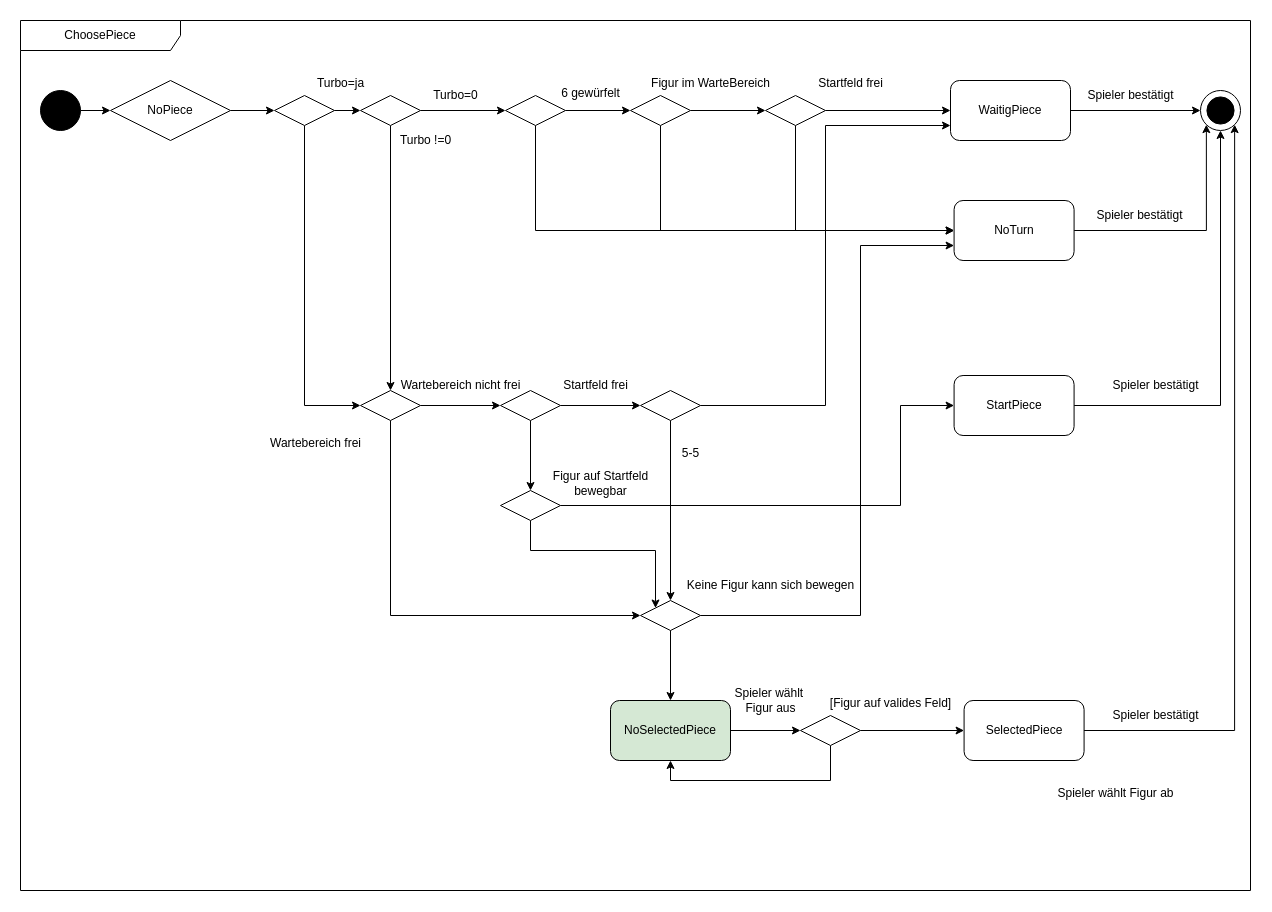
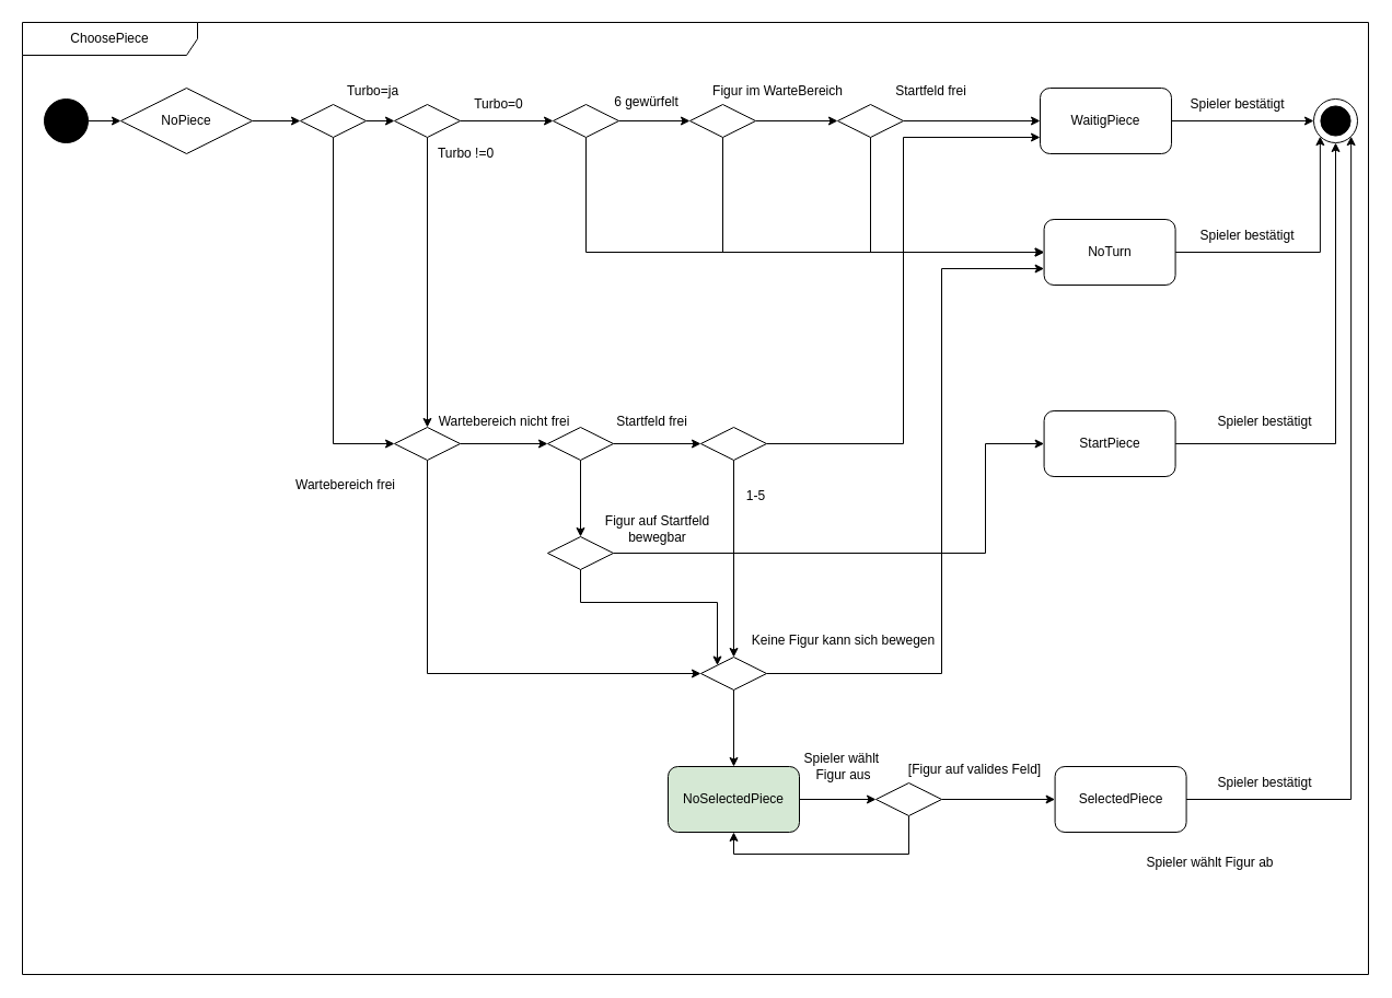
- <mxCell id="67" value="5-5" style="text;html=1;align=center;verticalAlign=middle;resizable=0;points=[];autosize=1;strokeColor=none;fillColor=none;" vertex="1" parent="1"><mxGeometry x="670" y="438" width="40" height="30" as="geometry" /></mxCell>
+ <mxCell id="67" value="1-5" style="text;html=1;align=center;verticalAlign=middle;resizable=0;points=[];autosize=1;strokeColor=none;fillColor=none;" vertex="1" parent="1"><mxGeometry x="670" y="438" width="40" height="30" as="geometry" /></mxCell>
- <mxCell id="59" value="Spieler wählt Figur ab" style="text;html=1;align=center;verticalAlign=middle;resizable=0;points=[];autosize=1;strokeColor=none;fillColor=none;" vertex="1" parent="24"><mxGeometry x="1025" y="758" width="140" height="30" as="geometry" /></mxCell>
+ <mxCell id="59" value="Spieler wählt Figur ab" style="text;html=1;align=center;verticalAlign=middle;resizable=0;points=[];autosize=1;strokeColor=none;fillColor=none;" vertex="1" parent="24"><mxGeometry x="1015" y="753" width="140" height="30" as="geometry" /></mxCell>
